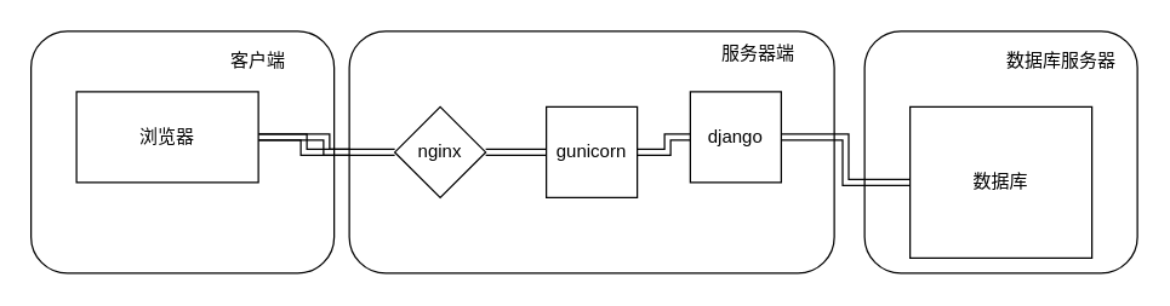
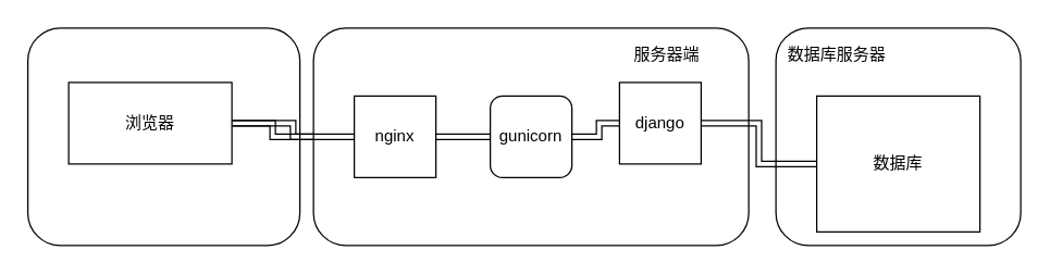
- <mxCell id="17" value="服务器端" style="text;html=1;strokeColor=none;fillColor=none;align=center;verticalAlign=middle;whiteSpace=wrap;rounded=0;" vertex="1" parent="1"><mxGeometry x="465" y="25" width="70" height="20" as="geometry" /></mxCell>
+ <mxCell id="17" value="服务器端" style="text;html=1;strokeColor=none;fillColor=none;align=center;verticalAlign=middle;whiteSpace=wrap;rounded=0;" vertex="1" parent="1"><mxGeometry x="455" y="30" width="70" height="20" as="geometry" /></mxCell>
- <mxCell id="16" value="客户端" style="text;html=1;strokeColor=none;fillColor=none;align=center;verticalAlign=middle;whiteSpace=wrap;rounded=0;" vertex="1" parent="1"><mxGeometry x="150" y="30" width="40" height="20" as="geometry" /></mxCell>
- <mxCell id="18" value="数据库服务器" style="text;html=1;strokeColor=none;fillColor=none;align=center;verticalAlign=middle;whiteSpace=wrap;rounded=0;" vertex="1" parent="1"><mxGeometry x="660" y="30" width="80" height="20" as="geometry" /></mxCell>
+ <mxCell id="18" value="数据库服务器" style="text;html=1;strokeColor=none;fillColor=none;align=center;verticalAlign=middle;whiteSpace=wrap;rounded=0;" vertex="1" parent="1"><mxGeometry x="575" y="30" width="80" height="20" as="geometry" /></mxCell>
- <mxCell id="9" value="nginx" style="rhombus;whiteSpace=wrap;html=1;" vertex="1" parent="1"><mxGeometry x="260" y="70" width="60" height="60" as="geometry" /></mxCell>
+ <mxCell id="9" value="nginx" style="rounded=0;whiteSpace=wrap;html=1;" vertex="1" parent="1"><mxGeometry x="260" y="70" width="60" height="60" as="geometry" /></mxCell>
- <mxCell id="11" value="gunicorn" style="rounded=0;whiteSpace=wrap;html=1;" vertex="1" parent="1"><mxGeometry x="360" y="70" width="60" height="60" as="geometry" /></mxCell>
+ <mxCell id="11" value="gunicorn" style="whiteSpace=wrap;html=1;rounded=1;" vertex="1" parent="1"><mxGeometry x="360" y="70" width="60" height="60" as="geometry" /></mxCell>
